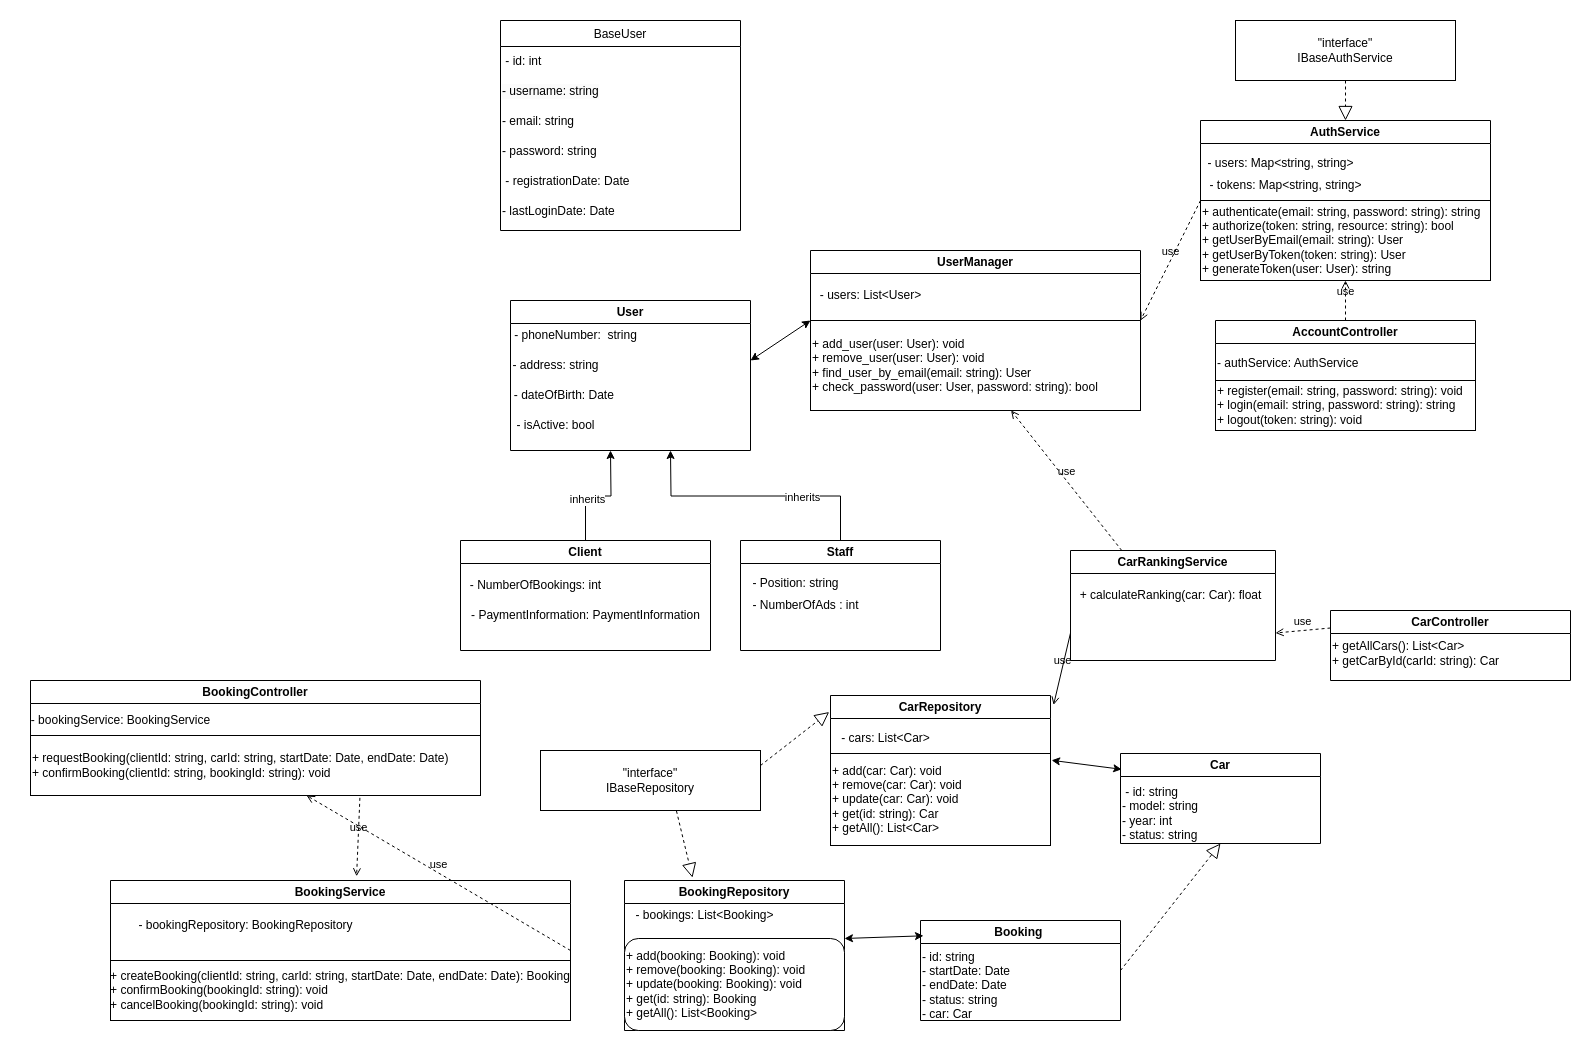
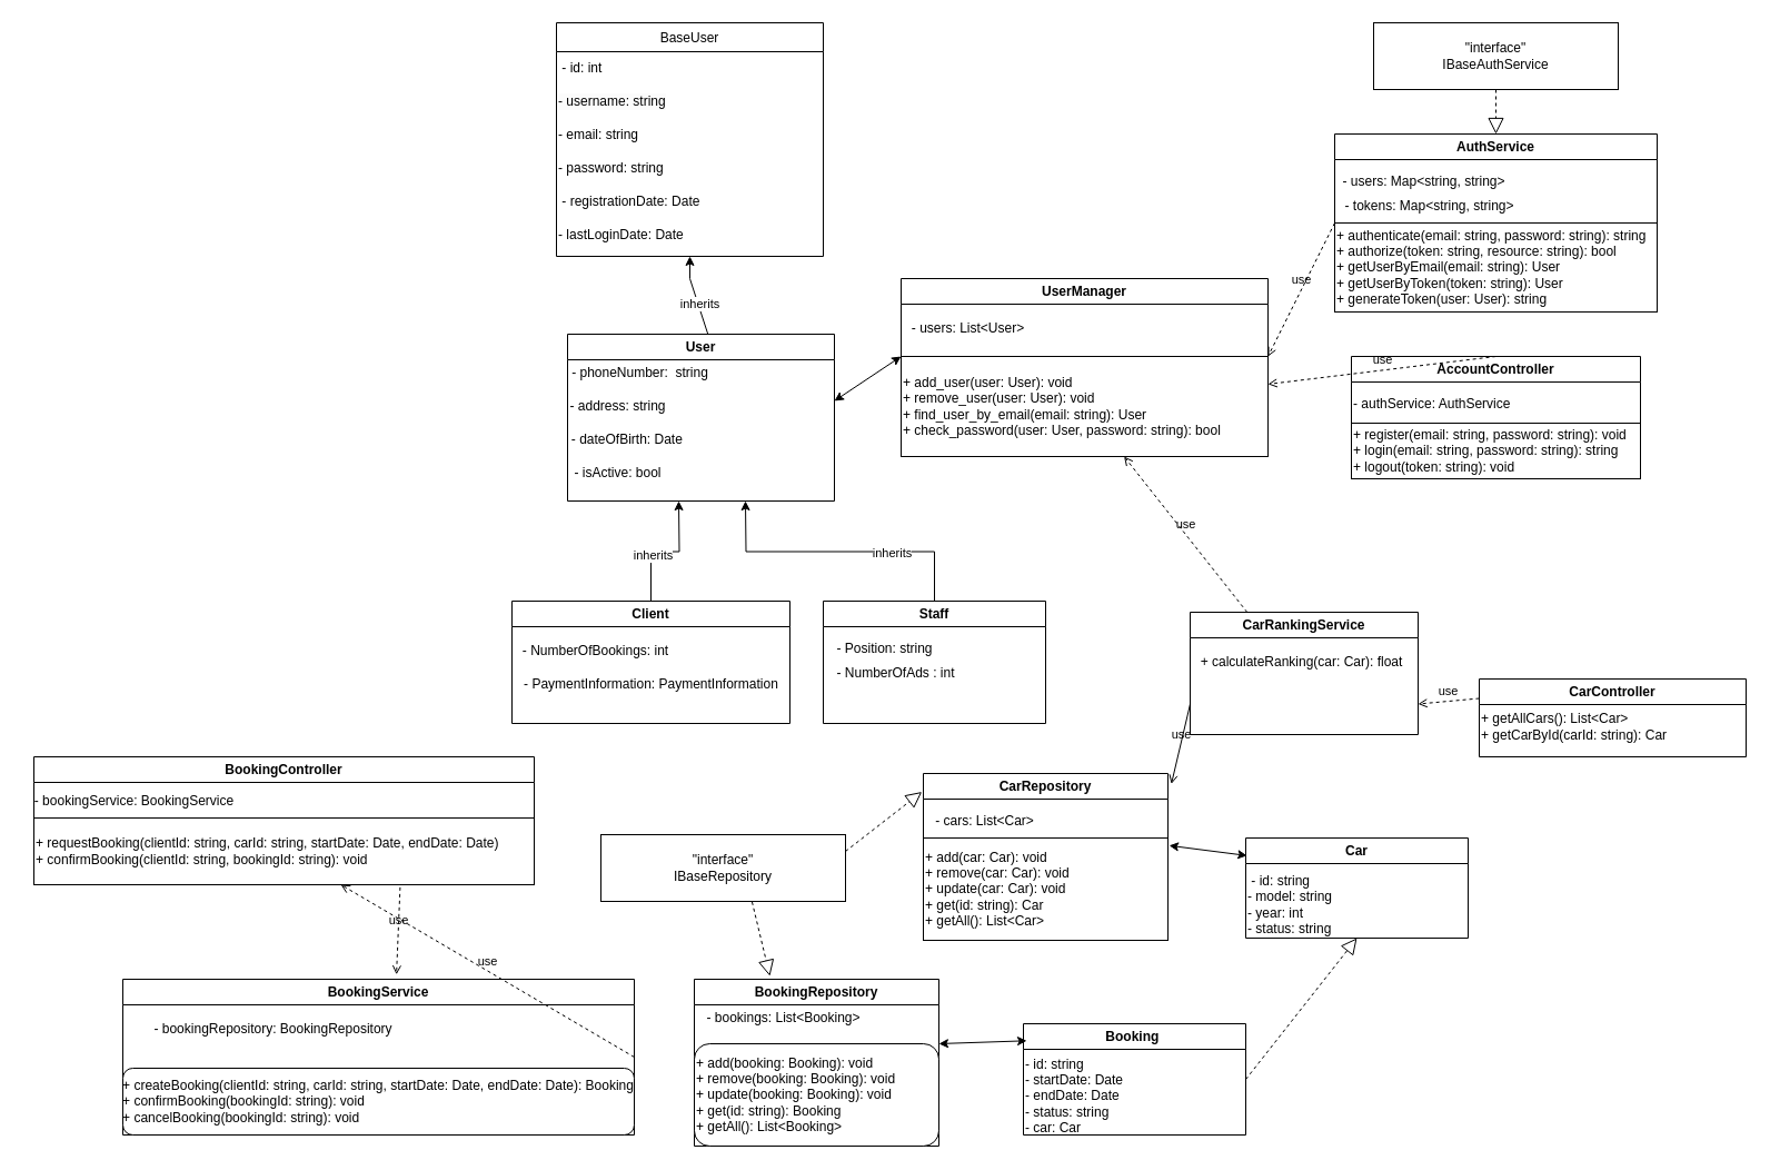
+ <mxCell id="14" value="" style="endArrow=classic;html=1;rounded=0;entryX=0.5;entryY=1;entryDx=0;entryDy=0;exitX=0.526;exitY=0;exitDx=0;exitDy=0;exitPerimeter=0;" edge="1" parent="1" source="9" target="2"><mxGeometry width="50" height="50" relative="1" as="geometry"><mxPoint x="930" y="260" as="sourcePoint" /><mxPoint x="980" y="210" as="targetPoint" /><Array as="points"><mxPoint x="620" y="250" /></Array></mxGeometry></mxCell>
+ <mxCell id="15" value="inherits" style="edgeLabel;html=1;align=center;verticalAlign=middle;resizable=0;points=[];" connectable="0" vertex="1" parent="14"><mxGeometry x="-0.201" y="-1" relative="1" as="geometry"><mxPoint as="offset" /></mxGeometry></mxCell>
- <mxCell id="40" value="use" style="html=1;verticalAlign=bottom;labelBackgroundColor=none;endArrow=open;endFill=0;dashed=1;rounded=0;exitX=0.5;exitY=0;exitDx=0;exitDy=0;entryX=0.5;entryY=1;entryDx=0;entryDy=0;" edge="1" parent="1" source="37" target="33"><mxGeometry width="160" relative="1" as="geometry"><mxPoint x="1400" y="330" as="sourcePoint" /><mxPoint x="1320" y="320" as="targetPoint" /></mxGeometry></mxCell>
+ <mxCell id="40" value="use" style="html=1;verticalAlign=bottom;labelBackgroundColor=none;endArrow=open;endFill=0;dashed=1;rounded=0;exitX=0.5;exitY=0;exitDx=0;exitDy=0;" edge="1" parent="1" source="37" target="28"><mxGeometry width="160" relative="1" as="geometry"><mxPoint x="1400" y="330" as="sourcePoint" /><mxPoint x="1320" y="320" as="targetPoint" /></mxGeometry></mxCell>
- <mxCell id="62" value="&lt;div style=&quot;text-align: left; text-wrap: nowrap;&quot;&gt;+ createBooking(clientId: string, carId: string, startDate: Date, endDate: Date): Booking&lt;/div&gt;&lt;div style=&quot;text-align: left; text-wrap: nowrap;&quot;&gt;+ confirmBooking(bookingId: string): void&lt;/div&gt;&lt;div style=&quot;text-align: left; text-wrap: nowrap;&quot;&gt;+ cancelBooking(bookingId: string): void&lt;/div&gt;" style="whiteSpace=wrap;html=1;" vertex="1" parent="60"><mxGeometry y="80" width="460" height="60" as="geometry" /></mxCell>
+ <mxCell id="62" value="&lt;div style=&quot;text-align: left; text-wrap: nowrap;&quot;&gt;+ createBooking(clientId: string, carId: string, startDate: Date, endDate: Date): Booking&lt;/div&gt;&lt;div style=&quot;text-align: left; text-wrap: nowrap;&quot;&gt;+ confirmBooking(bookingId: string): void&lt;/div&gt;&lt;div style=&quot;text-align: left; text-wrap: nowrap;&quot;&gt;+ cancelBooking(bookingId: string): void&lt;/div&gt;" style="whiteSpace=wrap;html=1;rounded=1;" vertex="1" parent="60"><mxGeometry y="80" width="460" height="60" as="geometry" /></mxCell>
